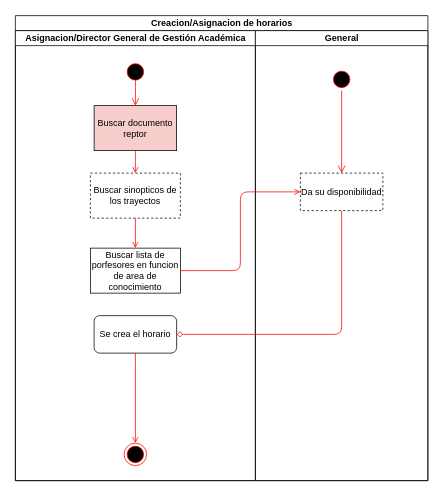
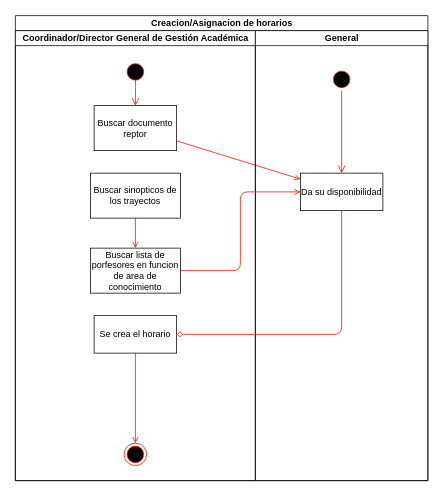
- <mxCell id="3" value="Asignacion/Director General de Gestión Académica" style="swimlane;startSize=20;html=1;" vertex="1" parent="2"><mxGeometry y="20" width="320" height="600" as="geometry" /></mxCell>
+ <mxCell id="3" value="Coordinador/Director General de Gestión Académica" style="swimlane;startSize=20;html=1;" vertex="1" parent="2"><mxGeometry y="20" width="320" height="600" as="geometry" /></mxCell>
- <mxCell id="7" value="Buscar documento reptor" style="html=1;whiteSpace=wrap;fillColor=#f8cecc;" vertex="1" parent="3"><mxGeometry x="105" y="100" width="110" height="60" as="geometry" /></mxCell>
+ <mxCell id="7" value="Buscar documento reptor" style="html=1;whiteSpace=wrap;" vertex="1" parent="3"><mxGeometry x="105" y="100" width="110" height="60" as="geometry" /></mxCell>
- <mxCell id="6" value="" style="edgeStyle=none;html=1;strokeColor=#FF0000;endArrow=open;endFill=0;" edge="1" parent="3" source="7" target="9"><mxGeometry relative="1" as="geometry" /></mxCell>
+ <mxCell id="6" value="" style="edgeStyle=none;html=1;strokeColor=#FF0000;endArrow=open;endFill=0;" edge="1" parent="3" source="7" target="17"><mxGeometry relative="1" as="geometry" /></mxCell>
- <mxCell id="17" value="Da su disponibilidad" style="html=1;whiteSpace=wrap;dashed=1;" vertex="1" parent="14"><mxGeometry x="60" y="190" width="110" height="50" as="geometry" /></mxCell>
+ <mxCell id="17" value="Da su disponibilidad" style="html=1;whiteSpace=wrap;" vertex="1" parent="14"><mxGeometry x="60" y="190" width="110" height="50" as="geometry" /></mxCell>
- <mxCell id="9" value="Buscar sinopticos de los trayectos" style="whiteSpace=wrap;html=1;dashed=1;" vertex="1" parent="3"><mxGeometry x="100" y="190" width="120" height="60" as="geometry" /></mxCell>
+ <mxCell id="9" value="Buscar sinopticos de los trayectos" style="whiteSpace=wrap;html=1;" vertex="1" parent="3"><mxGeometry x="100" y="190" width="120" height="60" as="geometry" /></mxCell>
- <mxCell id="11" value="&lt;span style=&quot;color: rgb(0, 0, 0);&quot;&gt;Se crea el horario&lt;/span&gt;" style="html=1;whiteSpace=wrap;rounded=1;" vertex="1" parent="3"><mxGeometry x="105" y="380" width="110" height="50" as="geometry" /></mxCell>
+ <mxCell id="11" value="&lt;span style=&quot;color: rgb(0, 0, 0);&quot;&gt;Se crea el horario&lt;/span&gt;" style="html=1;whiteSpace=wrap;" vertex="1" parent="3"><mxGeometry x="105" y="380" width="110" height="50" as="geometry" /></mxCell>
